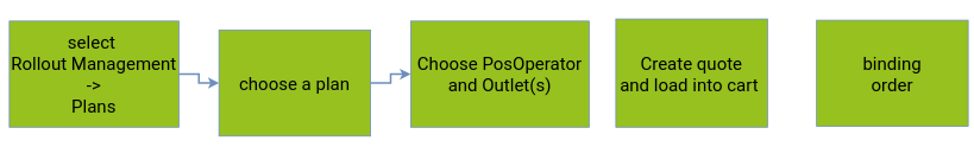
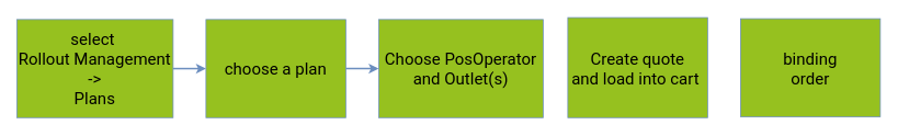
- <mxCell id="2" value="&lt;font data-font-src=&quot;https://fonts.googleapis.com/css?family=Roboto&quot; style=&quot;font-size: 20px;&quot;&gt;select&amp;nbsp;&lt;br style=&quot;font-size: 20px;&quot;&gt;Rollout Management&lt;br style=&quot;font-size: 20px;&quot;&gt;-&amp;gt;&lt;br style=&quot;font-size: 20px;&quot;&gt;Plans&lt;br style=&quot;font-size: 20px;&quot;&gt;&lt;/font&gt;" style="rounded=0;whiteSpace=wrap;html=1;strokeColor=#6c8ebf;fillColor=#96C11F;fontFamily=Roboto;fontSource=https%3A%2F%2Ffonts.googleapis.com%2Fcss%3Ffamily%3DRoboto;fontSize=20;" vertex="1" parent="1"><mxGeometry x="10" y="23.097" width="190" height="119.294" as="geometry" /></mxCell>
+ <mxCell id="2" value="&lt;font data-font-src=&quot;https://fonts.googleapis.com/css?family=Roboto&quot; style=&quot;font-size: 20px;&quot;&gt;select&amp;nbsp;&lt;br style=&quot;font-size: 20px;&quot;&gt;Rollout Management&lt;br style=&quot;font-size: 20px;&quot;&gt;-&amp;gt;&lt;br style=&quot;font-size: 20px;&quot;&gt;Plans&lt;br style=&quot;font-size: 20px;&quot;&gt;&lt;/font&gt;" style="rounded=0;whiteSpace=wrap;html=1;strokeColor=#6c8ebf;fillColor=#96C11F;fontFamily=Roboto;fontSource=https%3A%2F%2Ffonts.googleapis.com%2Fcss%3Ffamily%3DRoboto;fontSize=20;" vertex="1" parent="1"><mxGeometry x="20" y="23.097" width="190" height="119.294" as="geometry" /></mxCell>
- <mxCell id="5" value="&lt;font style=&quot;font-size: 20px;&quot;&gt;&lt;span style=&quot;font-size: 20px;&quot;&gt;binding&lt;br style=&quot;font-size: 20px;&quot;&gt;order&lt;br style=&quot;font-size: 20px;&quot;&gt;&lt;/span&gt;&lt;/font&gt;" style="rounded=0;whiteSpace=wrap;html=1;strokeColor=#6c8ebf;fillColor=#96C11F;fontFamily=Roboto;fontSource=https%3A%2F%2Ffonts.googleapis.com%2Fcss%3Ffamily%3DRoboto;fontSize=20;" vertex="1" parent="1"><mxGeometry x="915" y="22.103" width="170" height="119.294" as="geometry" /></mxCell>
+ <mxCell id="5" value="&lt;font style=&quot;font-size: 20px;&quot;&gt;&lt;span style=&quot;font-size: 20px;&quot;&gt;binding&lt;br style=&quot;font-size: 20px;&quot;&gt;order&lt;br style=&quot;font-size: 20px;&quot;&gt;&lt;/span&gt;&lt;/font&gt;" style="rounded=0;whiteSpace=wrap;html=1;strokeColor=#6c8ebf;fillColor=#96C11F;fontFamily=Roboto;fontSource=https%3A%2F%2Ffonts.googleapis.com%2Fcss%3Ffamily%3DRoboto;fontSize=20;" vertex="1" parent="1"><mxGeometry x="900" y="22.103" width="170" height="119.294" as="geometry" /></mxCell>
- <mxCell id="3" value="&lt;span style=&quot;font-size: 20px;&quot;&gt;choose a plan&lt;/span&gt;" style="rounded=0;whiteSpace=wrap;html=1;strokeColor=#6c8ebf;fillColor=#96C11F;fontFamily=Roboto;fontSource=https%3A%2F%2Ffonts.googleapis.com%2Fcss%3Ffamily%3DRoboto;fontSize=20;" vertex="1" parent="1"><mxGeometry x="245" y="33.097" width="170" height="119.294" as="geometry" /></mxCell>
+ <mxCell id="3" value="&lt;span style=&quot;font-size: 20px;&quot;&gt;choose a plan&lt;/span&gt;" style="rounded=0;whiteSpace=wrap;html=1;strokeColor=#6c8ebf;fillColor=#96C11F;fontFamily=Roboto;fontSource=https%3A%2F%2Ffonts.googleapis.com%2Fcss%3Ffamily%3DRoboto;fontSize=20;" vertex="1" parent="1"><mxGeometry x="250" y="23.097" width="170" height="119.294" as="geometry" /></mxCell>
